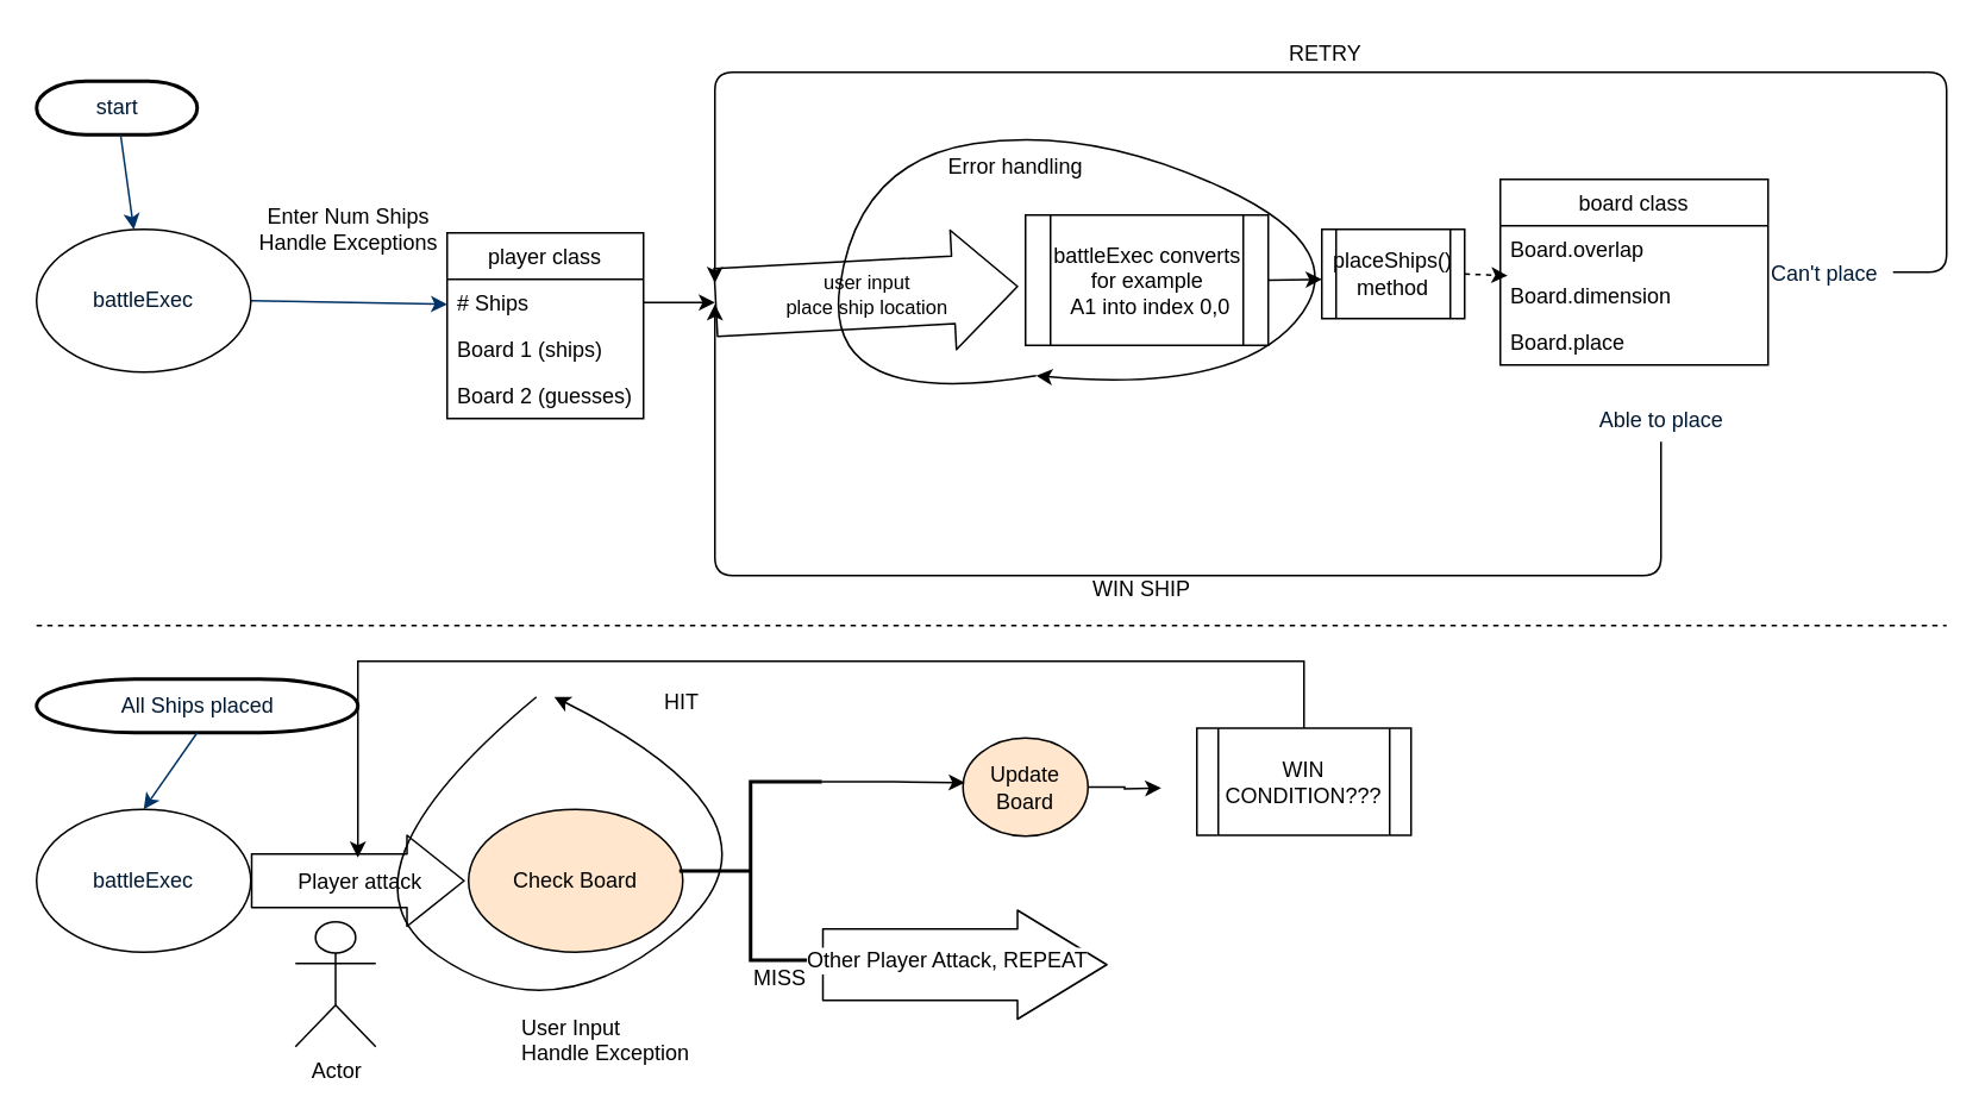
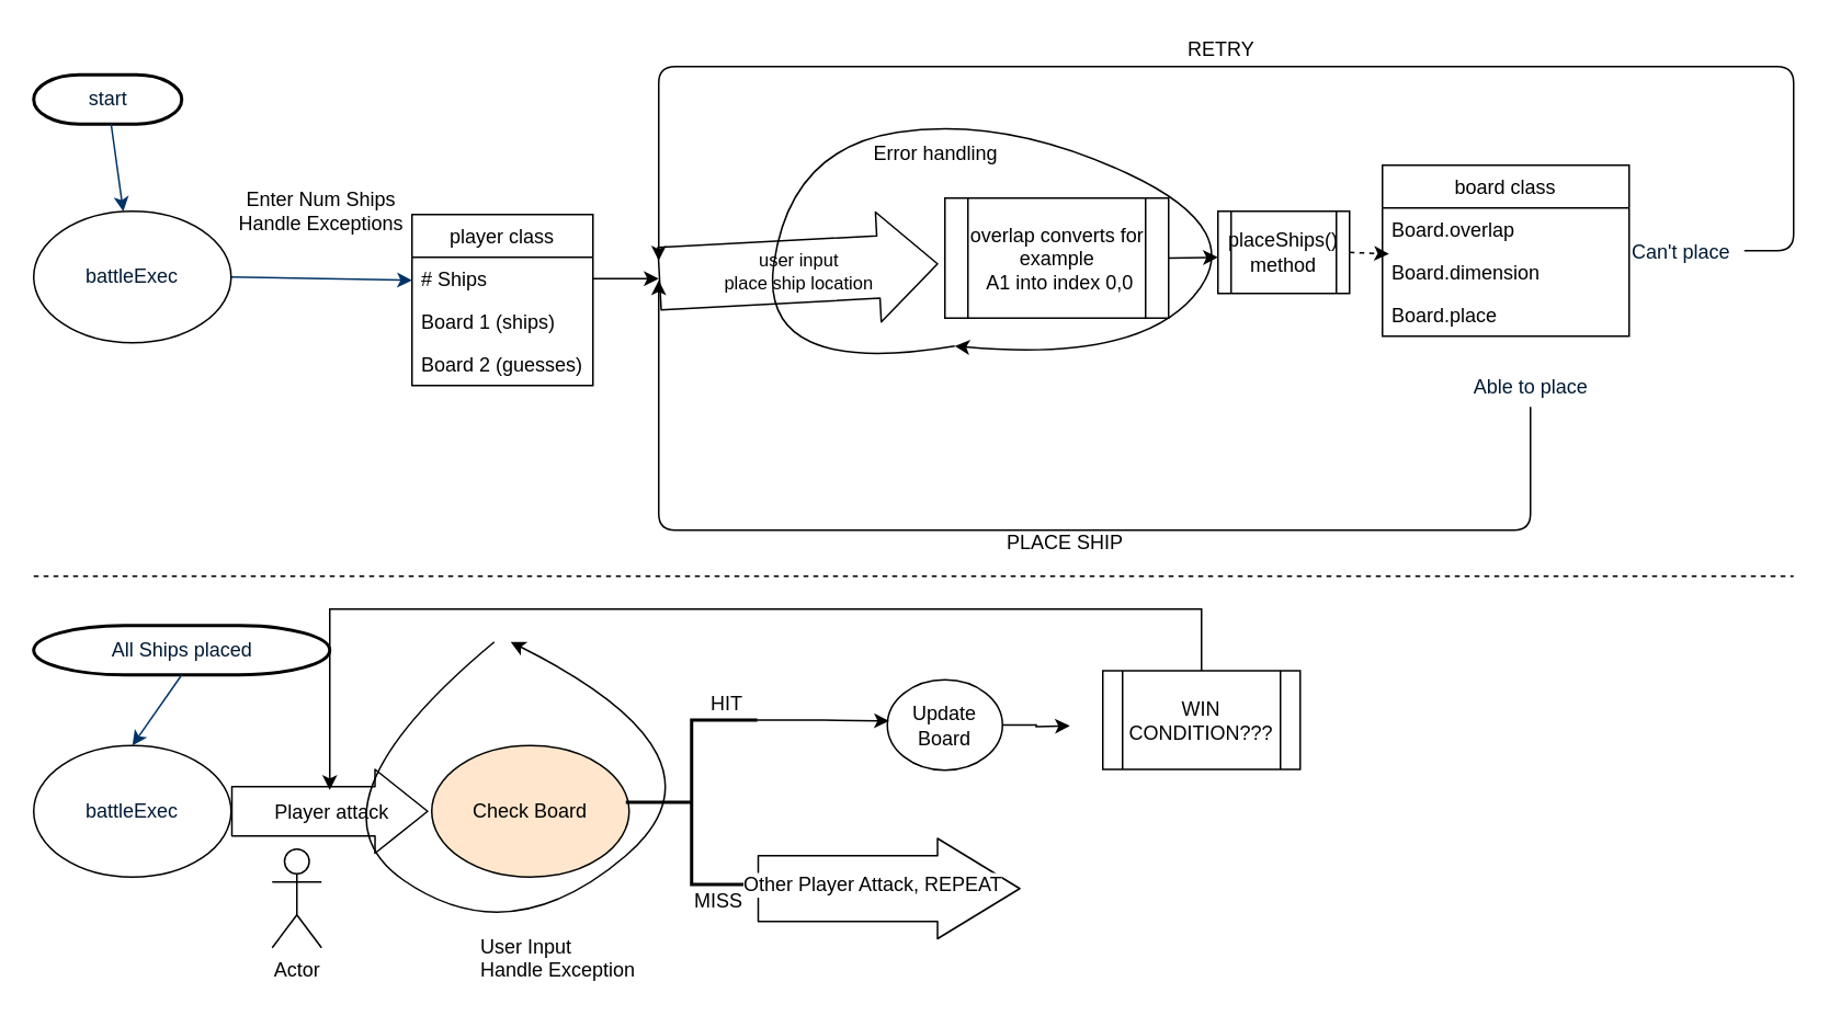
- <mxCell id="20" value="&lt;span style=&quot;text-align: left ; white-space: normal&quot;&gt;battleExec converts for example&lt;/span&gt;&lt;br style=&quot;text-align: left ; white-space: normal&quot;&gt;&lt;span style=&quot;text-align: left ; white-space: normal&quot;&gt;&amp;nbsp;A1 into index 0,0&lt;/span&gt;" style="shape=process;whiteSpace=wrap;html=1;backgroundOutline=1;" vertex="1" parent="1"><mxGeometry x="574" y="120" width="136" height="73" as="geometry" /></mxCell>
+ <mxCell id="20" value="&lt;span style=&quot;text-align: left ; white-space: normal&quot;&gt;overlap converts for example&lt;/span&gt;&lt;br style=&quot;text-align: left ; white-space: normal&quot;&gt;&lt;span style=&quot;text-align: left ; white-space: normal&quot;&gt;&amp;nbsp;A1 into index 0,0&lt;/span&gt;" style="shape=process;whiteSpace=wrap;html=1;backgroundOutline=1;" vertex="1" parent="1"><mxGeometry x="574" y="120" width="136" height="73" as="geometry" /></mxCell>
- <mxCell id="14" value="WIN SHIP" style="text;html=1;resizable=0;points=[];autosize=1;align=left;verticalAlign=top;spacingTop=-4;" vertex="1" parent="1"><mxGeometry x="610" y="320" width="90" height="20" as="geometry" /></mxCell>
+ <mxCell id="14" value="PLACE SHIP" style="text;html=1;resizable=0;points=[];autosize=1;align=left;verticalAlign=top;spacingTop=-4;" vertex="1" parent="1"><mxGeometry x="610" y="320" width="90" height="20" as="geometry" /></mxCell>
- <mxCell id="35" value="HIT" style="text;html=1;resizable=0;points=[];autosize=1;align=left;verticalAlign=top;spacingTop=-4;" vertex="1" parent="1"><mxGeometry x="370" y="382.5" width="30" height="20" as="geometry" /></mxCell>
+ <mxCell id="35" value="HIT" style="text;html=1;resizable=0;points=[];autosize=1;align=left;verticalAlign=top;spacingTop=-4;" vertex="1" parent="1"><mxGeometry x="430" y="417.5" width="30" height="20" as="geometry" /></mxCell>
- <mxCell id="40" value="Update Board" style="ellipse;whiteSpace=wrap;html=1;fillColor=#ffe6cc;" vertex="1" parent="1"><mxGeometry x="539" y="413" width="70" height="55" as="geometry" /></mxCell>
+ <mxCell id="40" value="Update Board" style="ellipse;whiteSpace=wrap;html=1;" vertex="1" parent="1"><mxGeometry x="539" y="413" width="70" height="55" as="geometry" /></mxCell>
- <mxCell id="37" value="Actor" style="shape=umlActor;verticalLabelPosition=bottom;labelBackgroundColor=#ffffff;verticalAlign=top;html=1;outlineConnect=0;" vertex="1" parent="1"><mxGeometry x="165" y="516" width="45" height="70" as="geometry" /></mxCell>
+ <mxCell id="37" value="Actor" style="shape=umlActor;verticalLabelPosition=bottom;labelBackgroundColor=#ffffff;verticalAlign=top;html=1;outlineConnect=0;" vertex="1" parent="1"><mxGeometry x="165" y="516" width="30" height="60" as="geometry" /></mxCell>
